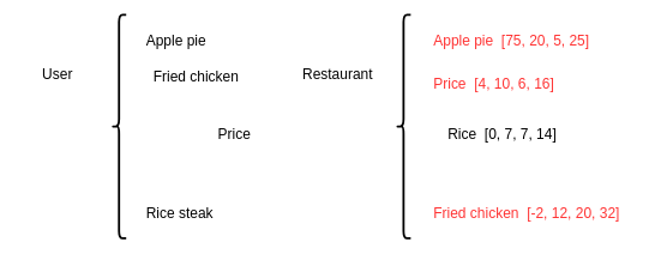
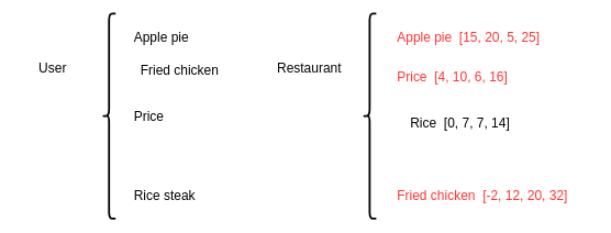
- <mxCell id="11" value="&lt;font color=&quot;#ff3333&quot; style=&quot;font-size: 20px;&quot;&gt;Apple pie&amp;nbsp; [75, 20, 5, 25]&lt;/font&gt;" style="text;html=1;align=left;verticalAlign=middle;resizable=0;points=[];autosize=1;strokeColor=none;fillColor=none;" vertex="1" parent="1"><mxGeometry x="600" y="35.84" width="240" height="40" as="geometry" /></mxCell>
+ <mxCell id="11" value="&lt;font color=&quot;#ff3333&quot; style=&quot;font-size: 20px;&quot;&gt;Apple pie&amp;nbsp; [15, 20, 5, 25]&lt;/font&gt;" style="text;html=1;align=left;verticalAlign=middle;resizable=0;points=[];autosize=1;strokeColor=none;fillColor=none;" vertex="1" parent="1"><mxGeometry x="600" y="35.84" width="240" height="40" as="geometry" /></mxCell>
- <mxCell id="6" value="&lt;font style=&quot;font-size: 20px;&quot;&gt;Price&lt;/font&gt;" style="text;html=1;align=left;verticalAlign=middle;resizable=0;points=[];autosize=1;strokeColor=none;fillColor=none;" vertex="1" parent="1"><mxGeometry x="300" y="165.84" width="70" height="40" as="geometry" /></mxCell>
+ <mxCell id="6" value="&lt;font style=&quot;font-size: 20px;&quot;&gt;Price&lt;/font&gt;" style="text;html=1;align=left;verticalAlign=middle;resizable=0;points=[];autosize=1;strokeColor=none;fillColor=none;" vertex="1" parent="1"><mxGeometry x="200" y="155.84" width="70" height="40" as="geometry" /></mxCell>
